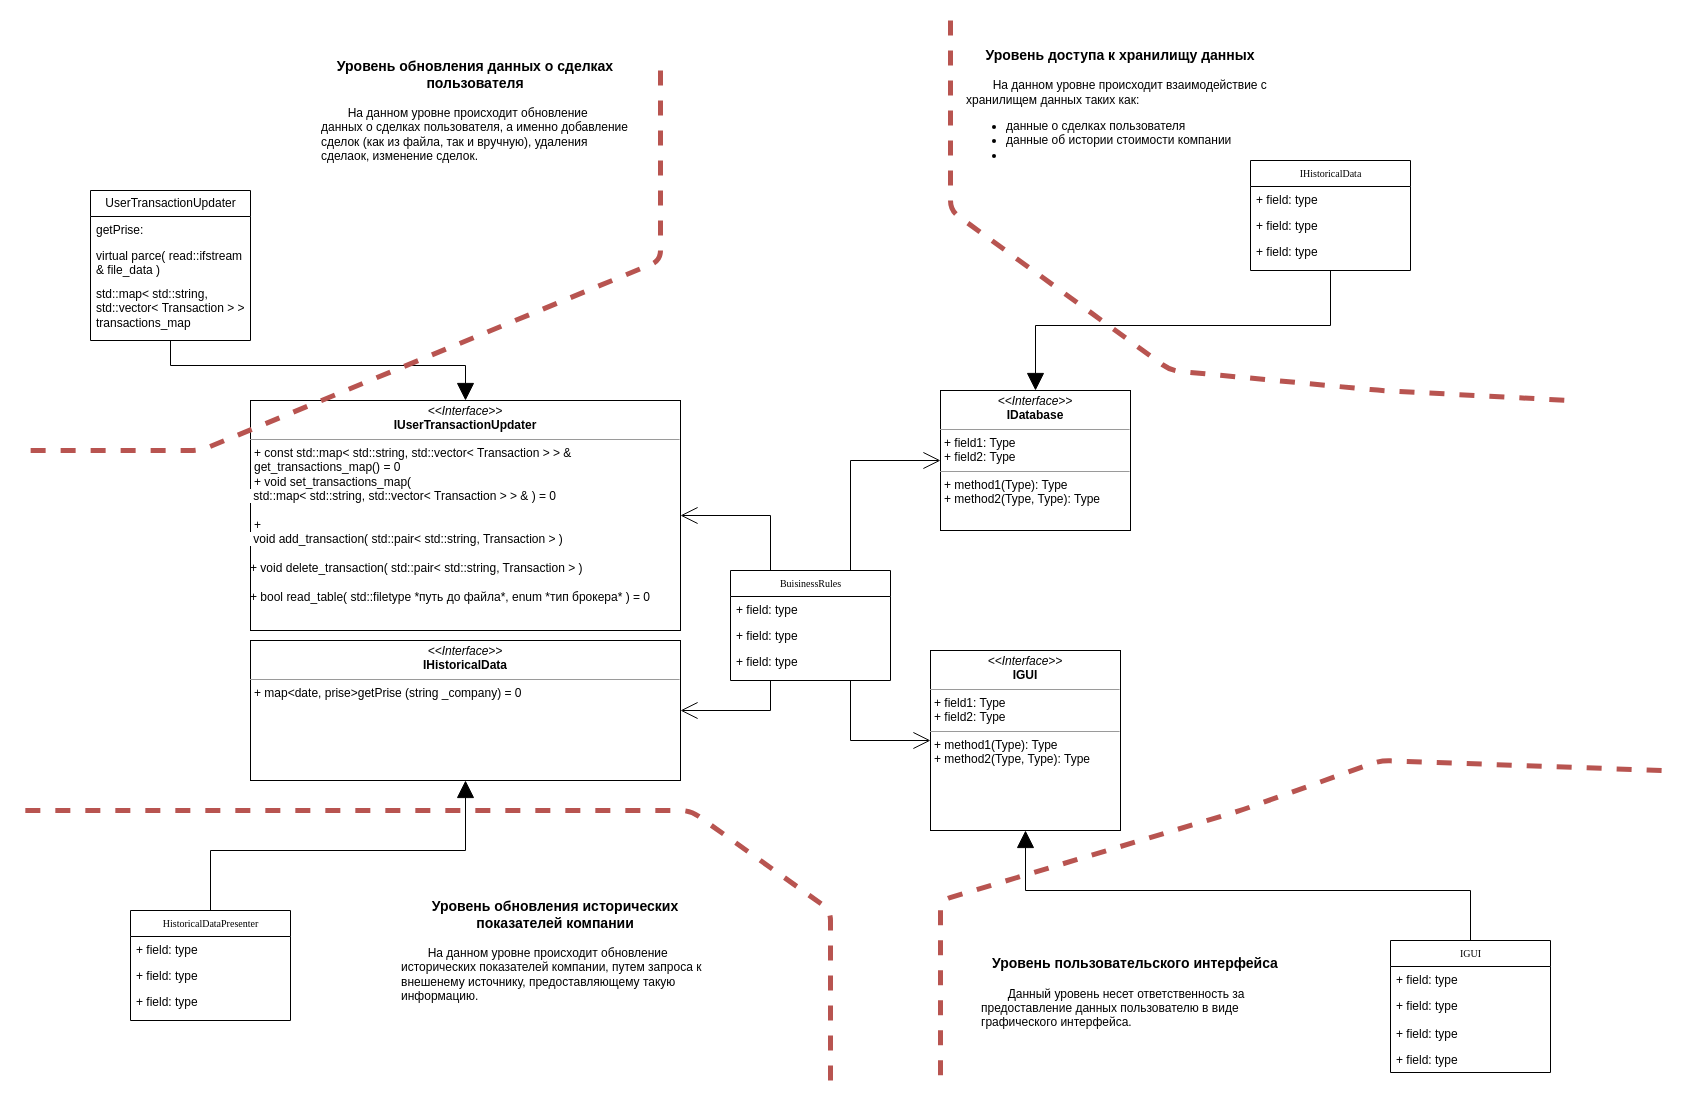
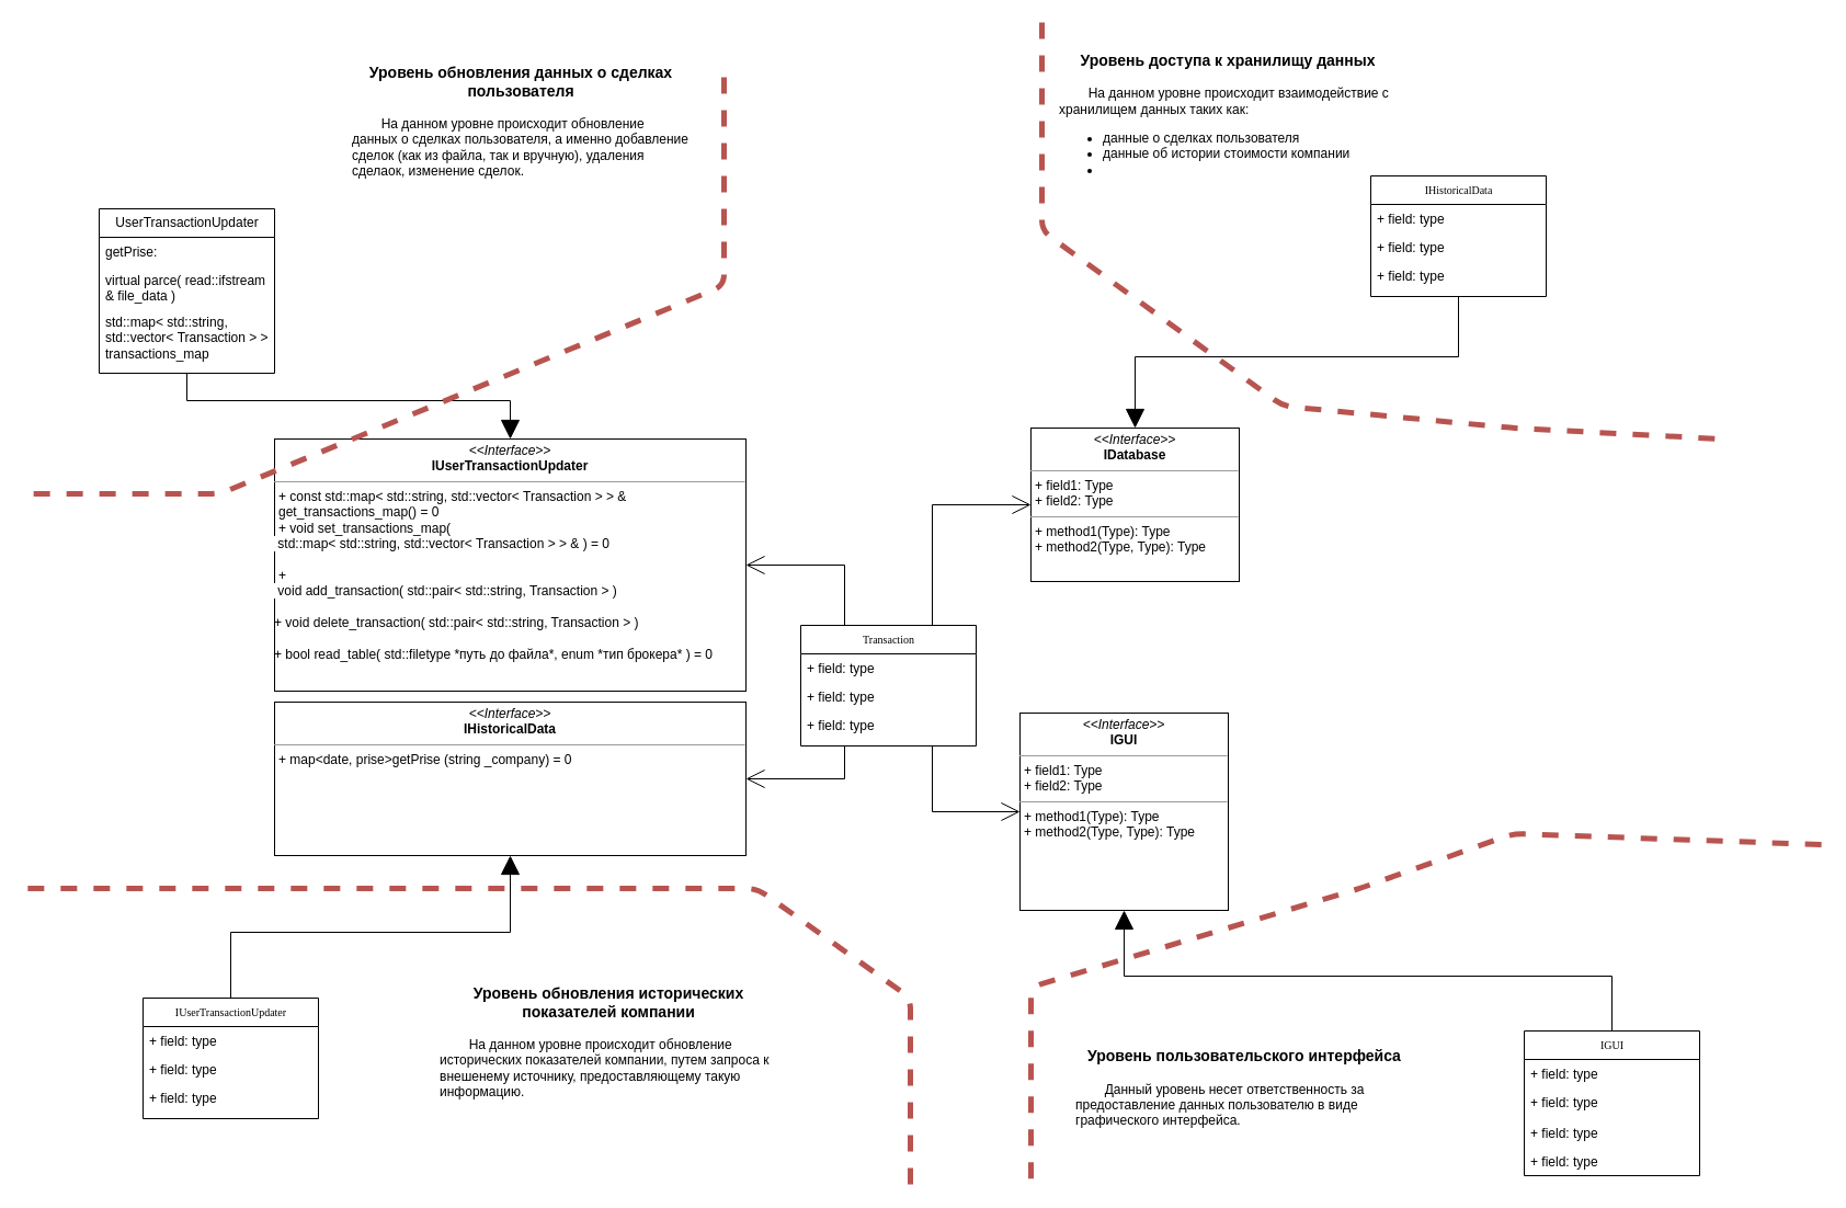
- <mxCell id="6" value="BuisinessRules" style="swimlane;html=1;fontStyle=0;childLayout=stackLayout;horizontal=1;startSize=26;fillColor=none;horizontalStack=0;resizeParent=1;resizeLast=0;collapsible=1;marginBottom=0;swimlaneFillColor=#ffffff;rounded=0;shadow=0;comic=0;labelBackgroundColor=none;strokeWidth=1;fontFamily=Verdana;fontSize=10;align=center;" parent="1" vertex="1"><mxGeometry x="730" y="570" width="160" height="110" as="geometry" /></mxCell>
+ <mxCell id="6" value="Transaction" style="swimlane;html=1;fontStyle=0;childLayout=stackLayout;horizontal=1;startSize=26;fillColor=none;horizontalStack=0;resizeParent=1;resizeLast=0;collapsible=1;marginBottom=0;swimlaneFillColor=#ffffff;rounded=0;shadow=0;comic=0;labelBackgroundColor=none;strokeWidth=1;fontFamily=Verdana;fontSize=10;align=center;" parent="1" vertex="1"><mxGeometry x="730" y="570" width="160" height="110" as="geometry" /></mxCell>
- <mxCell id="20" value="HistoricalDataPresenter" style="swimlane;html=1;fontStyle=0;childLayout=stackLayout;horizontal=1;startSize=26;fillColor=none;horizontalStack=0;resizeParent=1;resizeLast=0;collapsible=1;marginBottom=0;swimlaneFillColor=#ffffff;rounded=0;shadow=0;comic=0;labelBackgroundColor=none;strokeWidth=1;fontFamily=Verdana;fontSize=10;align=center;" parent="1" vertex="1"><mxGeometry x="130" y="910" width="160" height="110" as="geometry" /></mxCell>
+ <mxCell id="20" value="IUserTransactionUpdater" style="swimlane;html=1;fontStyle=0;childLayout=stackLayout;horizontal=1;startSize=26;fillColor=none;horizontalStack=0;resizeParent=1;resizeLast=0;collapsible=1;marginBottom=0;swimlaneFillColor=#ffffff;rounded=0;shadow=0;comic=0;labelBackgroundColor=none;strokeWidth=1;fontFamily=Verdana;fontSize=10;align=center;" parent="1" vertex="1"><mxGeometry x="130" y="910" width="160" height="110" as="geometry" /></mxCell>
